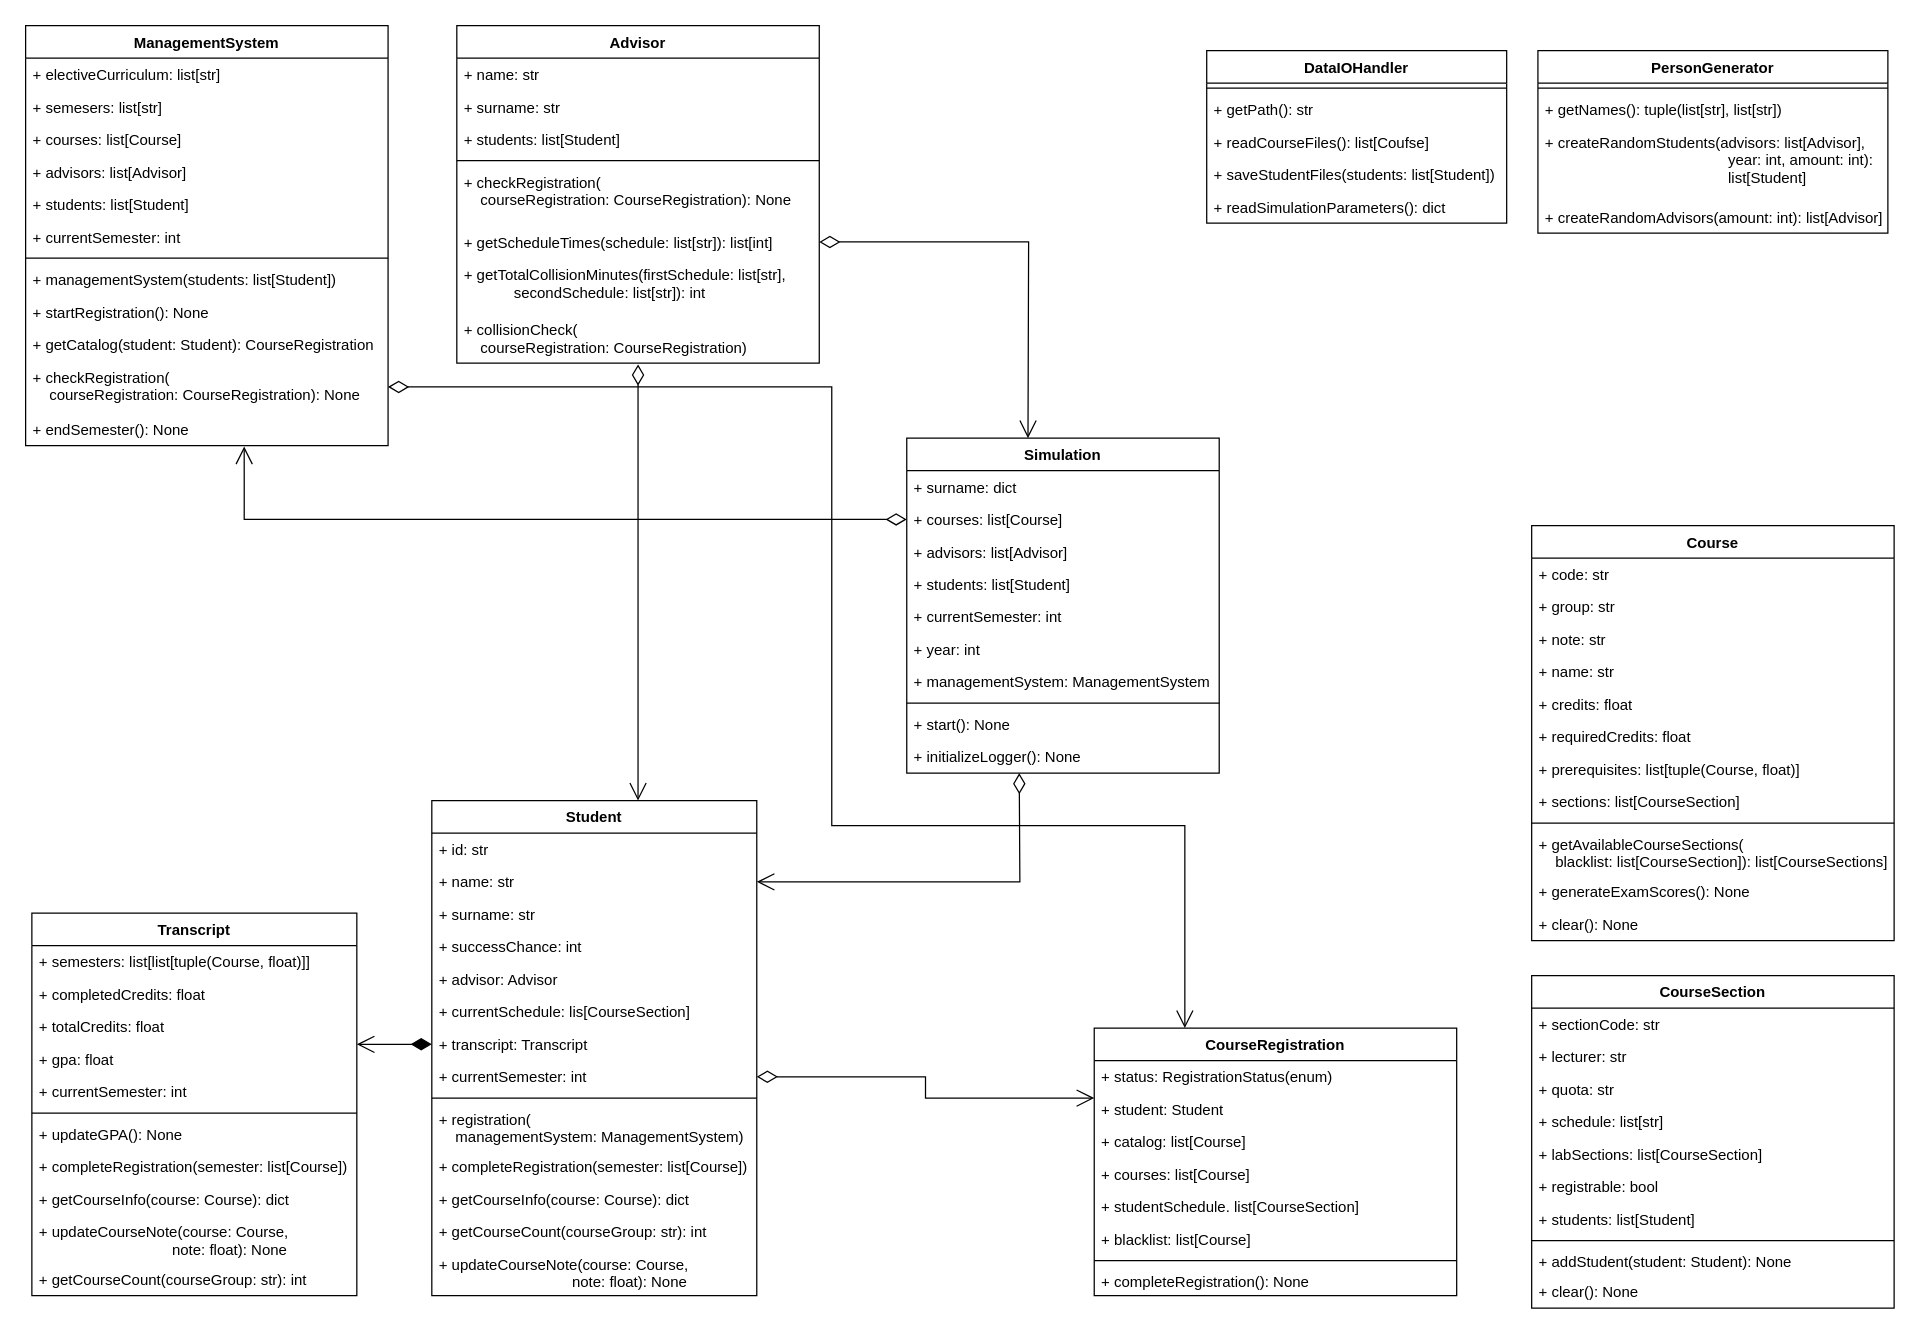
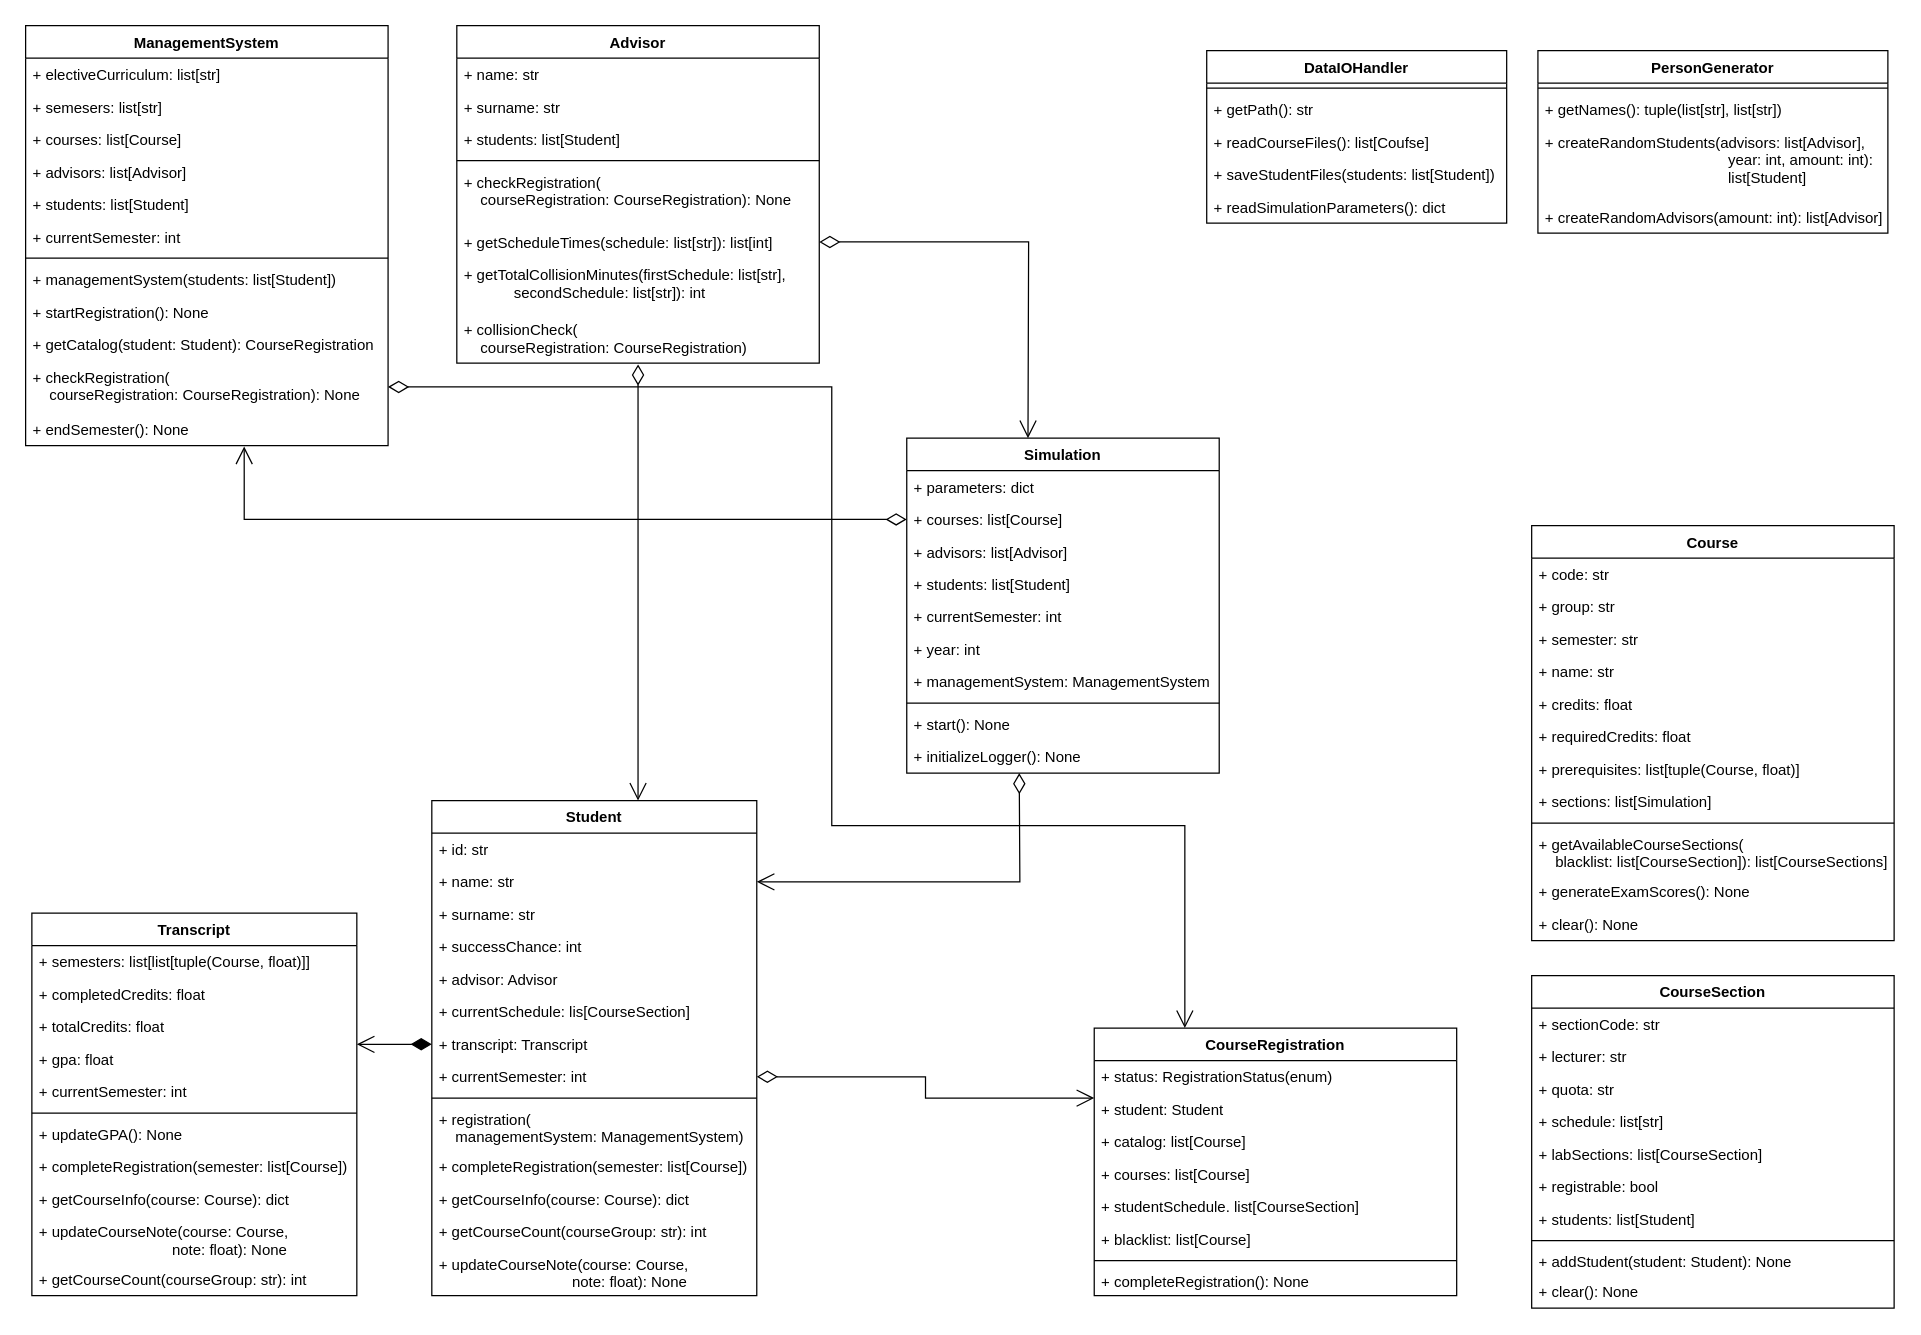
- <mxCell id="3" value="+ surname: dict" style="text;strokeColor=none;fillColor=none;align=left;verticalAlign=top;spacingLeft=4;spacingRight=4;overflow=hidden;rotatable=0;points=[[0,0.5],[1,0.5]];portConstraint=eastwest;" parent="2" vertex="1"><mxGeometry y="26" width="250" height="26" as="geometry" /></mxCell>
+ <mxCell id="3" value="+ parameters: dict" style="text;strokeColor=none;fillColor=none;align=left;verticalAlign=top;spacingLeft=4;spacingRight=4;overflow=hidden;rotatable=0;points=[[0,0.5],[1,0.5]];portConstraint=eastwest;" parent="2" vertex="1"><mxGeometry y="26" width="250" height="26" as="geometry" /></mxCell>
- <mxCell id="76" value="+ note: str" style="text;strokeColor=none;fillColor=none;align=left;verticalAlign=top;spacingLeft=4;spacingRight=4;overflow=hidden;rotatable=0;points=[[0,0.5],[1,0.5]];portConstraint=eastwest;" parent="73" vertex="1"><mxGeometry y="78" width="290" height="26" as="geometry" /></mxCell>
+ <mxCell id="76" value="+ semester: str" style="text;strokeColor=none;fillColor=none;align=left;verticalAlign=top;spacingLeft=4;spacingRight=4;overflow=hidden;rotatable=0;points=[[0,0.5],[1,0.5]];portConstraint=eastwest;" parent="73" vertex="1"><mxGeometry y="78" width="290" height="26" as="geometry" /></mxCell>
- <mxCell id="81" value="+ sections: list[CourseSection]" style="text;strokeColor=none;fillColor=none;align=left;verticalAlign=top;spacingLeft=4;spacingRight=4;overflow=hidden;rotatable=0;points=[[0,0.5],[1,0.5]];portConstraint=eastwest;" parent="73" vertex="1"><mxGeometry y="208" width="290" height="26" as="geometry" /></mxCell>
+ <mxCell id="81" value="+ sections: list[Simulation]" style="text;strokeColor=none;fillColor=none;align=left;verticalAlign=top;spacingLeft=4;spacingRight=4;overflow=hidden;rotatable=0;points=[[0,0.5],[1,0.5]];portConstraint=eastwest;" parent="73" vertex="1"><mxGeometry y="208" width="290" height="26" as="geometry" /></mxCell>
